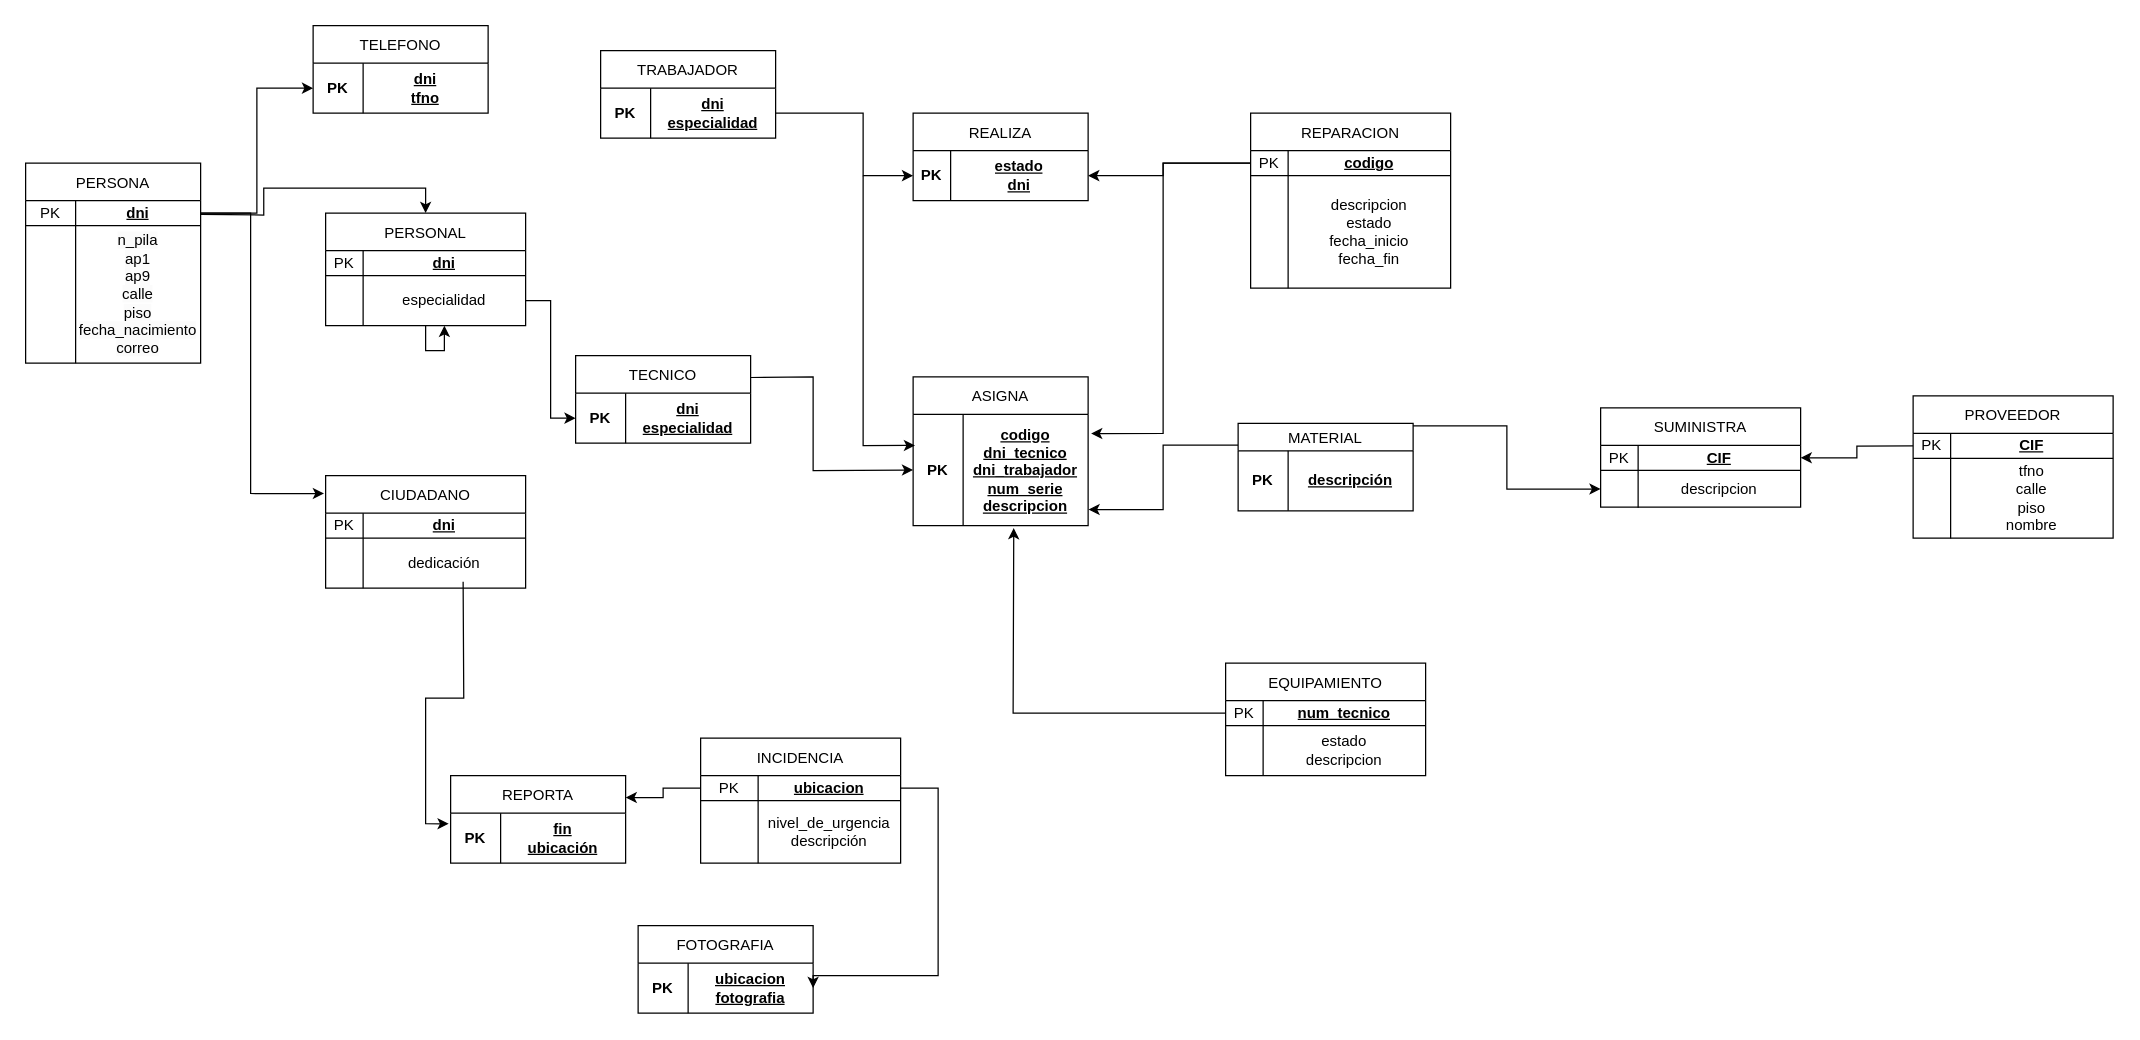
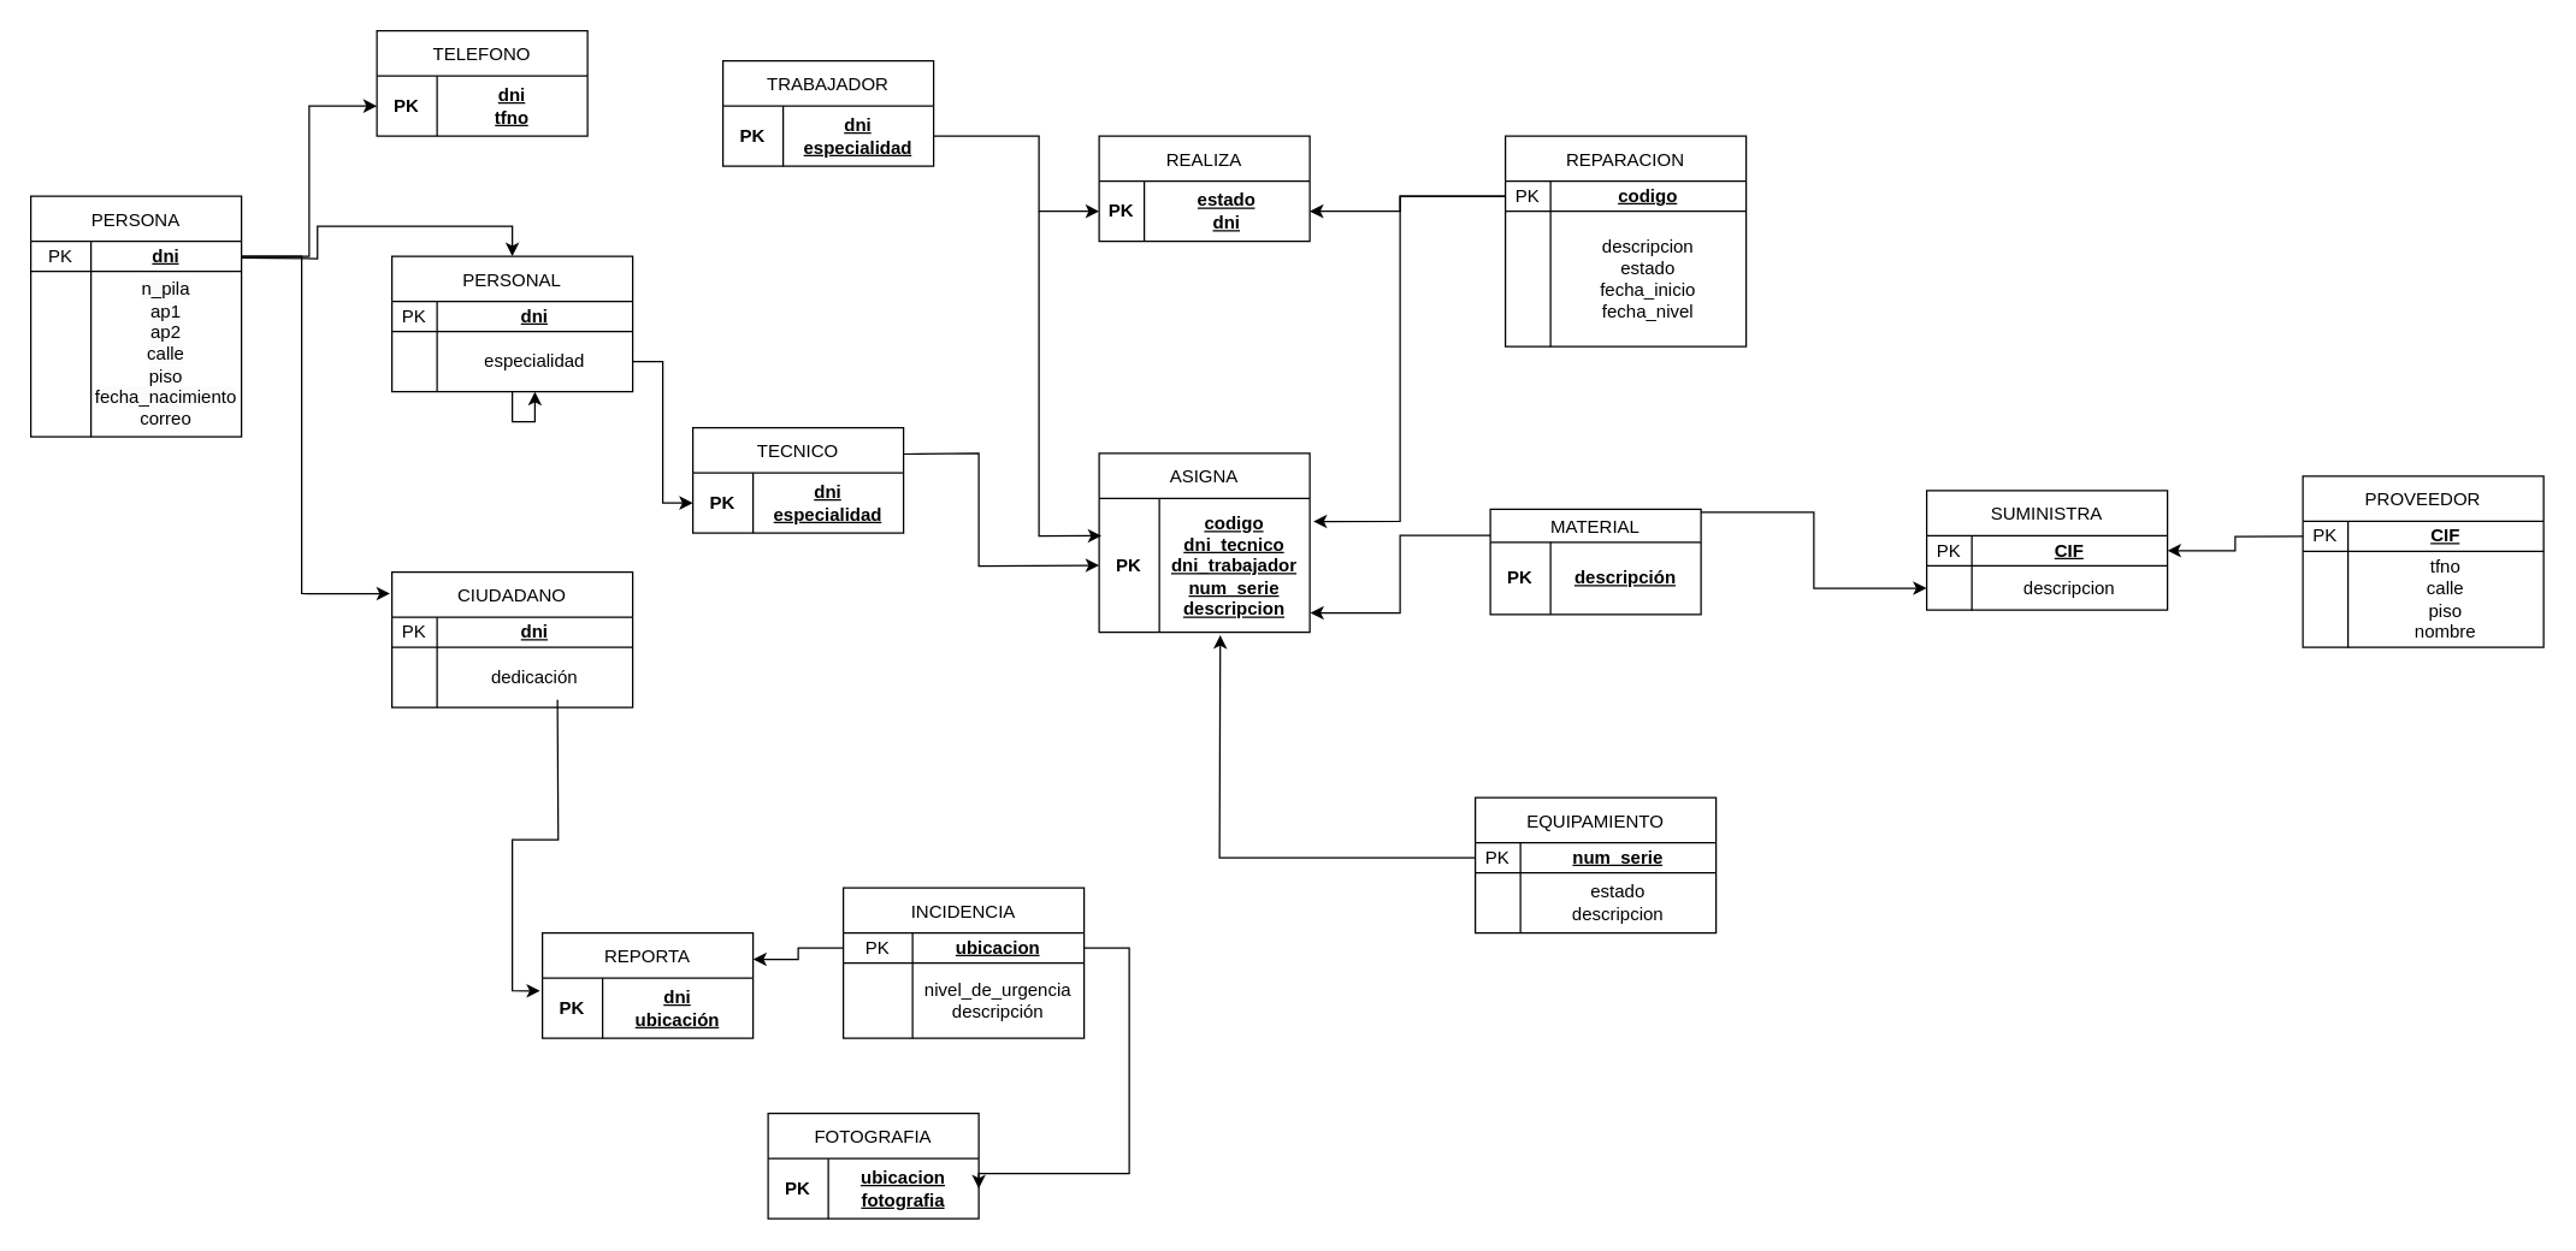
- <mxCell id="38" value="descripcion&lt;br&gt;estado&lt;br&gt;fecha_inicio&lt;br&gt;fecha_fin&lt;br&gt;" style="shape=partialRectangle;html=1;whiteSpace=wrap;connectable=0;overflow=hidden;fillColor=none;top=0;left=0;bottom=0;right=0;pointerEvents=1;align=center;" parent="36" vertex="1"><mxGeometry x="30" width="130" height="90" as="geometry"><mxRectangle width="130" height="90" as="alternateBounds" /></mxGeometry></mxCell>
+ <mxCell id="38" value="descripcion&lt;br&gt;estado&lt;br&gt;fecha_inicio&lt;br&gt;fecha_nivel&lt;br&gt;" style="shape=partialRectangle;html=1;whiteSpace=wrap;connectable=0;overflow=hidden;fillColor=none;top=0;left=0;bottom=0;right=0;pointerEvents=1;align=center;" parent="36" vertex="1"><mxGeometry x="30" width="130" height="90" as="geometry"><mxRectangle width="130" height="90" as="alternateBounds" /></mxGeometry></mxCell>
- <mxCell id="8" value="&lt;span style=&quot;color: rgb(0, 0, 0); font-family: Helvetica; font-size: 12px; font-style: normal; font-variant-ligatures: normal; font-variant-caps: normal; font-weight: 400; letter-spacing: normal; orphans: 2; text-indent: 0px; text-transform: none; widows: 2; word-spacing: 0px; -webkit-text-stroke-width: 0px; background-color: rgb(251, 251, 251); text-decoration-thickness: initial; text-decoration-style: initial; text-decoration-color: initial; float: none; display: inline !important;&quot;&gt;n_pila&lt;/span&gt;&lt;br style=&quot;border-color: var(--border-color); color: rgb(0, 0, 0); font-family: Helvetica; font-size: 12px; font-style: normal; font-variant-ligatures: normal; font-variant-caps: normal; font-weight: 400; letter-spacing: normal; orphans: 2; text-indent: 0px; text-transform: none; widows: 2; word-spacing: 0px; -webkit-text-stroke-width: 0px; background-color: rgb(251, 251, 251); text-decoration-thickness: initial; text-decoration-style: initial; text-decoration-color: initial;&quot;&gt;&lt;span style=&quot;color: rgb(0, 0, 0); font-family: Helvetica; font-size: 12px; font-style: normal; font-variant-ligatures: normal; font-variant-caps: normal; font-weight: 400; letter-spacing: normal; orphans: 2; text-indent: 0px; text-transform: none; widows: 2; word-spacing: 0px; -webkit-text-stroke-width: 0px; background-color: rgb(251, 251, 251); text-decoration-thickness: initial; text-decoration-style: initial; text-decoration-color: initial; float: none; display: inline !important;&quot;&gt;ap1&lt;/span&gt;&lt;br style=&quot;border-color: var(--border-color); color: rgb(0, 0, 0); font-family: Helvetica; font-size: 12px; font-style: normal; font-variant-ligatures: normal; font-variant-caps: normal; font-weight: 400; letter-spacing: normal; orphans: 2; text-indent: 0px; text-transform: none; widows: 2; word-spacing: 0px; -webkit-text-stroke-width: 0px; background-color: rgb(251, 251, 251); text-decoration-thickness: initial; text-decoration-style: initial; text-decoration-color: initial;&quot;&gt;&lt;span style=&quot;color: rgb(0, 0, 0); font-family: Helvetica; font-size: 12px; font-style: normal; font-variant-ligatures: normal; font-variant-caps: normal; font-weight: 400; letter-spacing: normal; orphans: 2; text-indent: 0px; text-transform: none; widows: 2; word-spacing: 0px; -webkit-text-stroke-width: 0px; background-color: rgb(251, 251, 251); text-decoration-thickness: initial; text-decoration-style: initial; text-decoration-color: initial; float: none; display: inline !important;&quot;&gt;ap9&lt;/span&gt;&lt;br style=&quot;border-color: var(--border-color); color: rgb(0, 0, 0); font-family: Helvetica; font-size: 12px; font-style: normal; font-variant-ligatures: normal; font-variant-caps: normal; font-weight: 400; letter-spacing: normal; orphans: 2; text-indent: 0px; text-transform: none; widows: 2; word-spacing: 0px; -webkit-text-stroke-width: 0px; background-color: rgb(251, 251, 251); text-decoration-thickness: initial; text-decoration-style: initial; text-decoration-color: initial;&quot;&gt;&lt;span style=&quot;color: rgb(0, 0, 0); font-family: Helvetica; font-size: 12px; font-style: normal; font-variant-ligatures: normal; font-variant-caps: normal; font-weight: 400; letter-spacing: normal; orphans: 2; text-indent: 0px; text-transform: none; widows: 2; word-spacing: 0px; -webkit-text-stroke-width: 0px; background-color: rgb(251, 251, 251); text-decoration-thickness: initial; text-decoration-style: initial; text-decoration-color: initial; float: none; display: inline !important;&quot;&gt;calle&lt;/span&gt;&lt;br style=&quot;border-color: var(--border-color); color: rgb(0, 0, 0); font-family: Helvetica; font-size: 12px; font-style: normal; font-variant-ligatures: normal; font-variant-caps: normal; font-weight: 400; letter-spacing: normal; orphans: 2; text-indent: 0px; text-transform: none; widows: 2; word-spacing: 0px; -webkit-text-stroke-width: 0px; background-color: rgb(251, 251, 251); text-decoration-thickness: initial; text-decoration-style: initial; text-decoration-color: initial;&quot;&gt;&lt;span style=&quot;color: rgb(0, 0, 0); font-family: Helvetica; font-size: 12px; font-style: normal; font-variant-ligatures: normal; font-variant-caps: normal; font-weight: 400; letter-spacing: normal; orphans: 2; text-indent: 0px; text-transform: none; widows: 2; word-spacing: 0px; -webkit-text-stroke-width: 0px; background-color: rgb(251, 251, 251); text-decoration-thickness: initial; text-decoration-style: initial; text-decoration-color: initial; float: none; display: inline !important;&quot;&gt;piso&lt;/span&gt;&lt;br style=&quot;border-color: var(--border-color); color: rgb(0, 0, 0); font-family: Helvetica; font-size: 12px; font-style: normal; font-variant-ligatures: normal; font-variant-caps: normal; font-weight: 400; letter-spacing: normal; orphans: 2; text-indent: 0px; text-transform: none; widows: 2; word-spacing: 0px; -webkit-text-stroke-width: 0px; background-color: rgb(251, 251, 251); text-decoration-thickness: initial; text-decoration-style: initial; text-decoration-color: initial;&quot;&gt;&lt;span style=&quot;color: rgb(0, 0, 0); font-family: Helvetica; font-size: 12px; font-style: normal; font-variant-ligatures: normal; font-variant-caps: normal; font-weight: 400; letter-spacing: normal; orphans: 2; text-indent: 0px; text-transform: none; widows: 2; word-spacing: 0px; -webkit-text-stroke-width: 0px; background-color: rgb(251, 251, 251); text-decoration-thickness: initial; text-decoration-style: initial; text-decoration-color: initial; float: none; display: inline !important;&quot;&gt;fecha_nacimiento&lt;/span&gt;&lt;br style=&quot;border-color: var(--border-color); color: rgb(0, 0, 0); font-family: Helvetica; font-size: 12px; font-style: normal; font-variant-ligatures: normal; font-variant-caps: normal; font-weight: 400; letter-spacing: normal; orphans: 2; text-indent: 0px; text-transform: none; widows: 2; word-spacing: 0px; -webkit-text-stroke-width: 0px; background-color: rgb(251, 251, 251); text-decoration-thickness: initial; text-decoration-style: initial; text-decoration-color: initial;&quot;&gt;&lt;span style=&quot;color: rgb(0, 0, 0); font-family: Helvetica; font-size: 12px; font-style: normal; font-variant-ligatures: normal; font-variant-caps: normal; font-weight: 400; letter-spacing: normal; orphans: 2; text-indent: 0px; text-transform: none; widows: 2; word-spacing: 0px; -webkit-text-stroke-width: 0px; background-color: rgb(251, 251, 251); text-decoration-thickness: initial; text-decoration-style: initial; text-decoration-color: initial; float: none; display: inline !important;&quot;&gt;correo&lt;/span&gt;" style="shape=partialRectangle;html=1;whiteSpace=wrap;connectable=0;overflow=hidden;fillColor=none;top=0;left=0;bottom=0;right=0;pointerEvents=1;align=center;" parent="6" vertex="1"><mxGeometry x="40" width="100" height="110" as="geometry"><mxRectangle width="100" height="110" as="alternateBounds" /></mxGeometry></mxCell>
+ <mxCell id="8" value="&lt;span style=&quot;color: rgb(0, 0, 0); font-family: Helvetica; font-size: 12px; font-style: normal; font-variant-ligatures: normal; font-variant-caps: normal; font-weight: 400; letter-spacing: normal; orphans: 2; text-indent: 0px; text-transform: none; widows: 2; word-spacing: 0px; -webkit-text-stroke-width: 0px; background-color: rgb(251, 251, 251); text-decoration-thickness: initial; text-decoration-style: initial; text-decoration-color: initial; float: none; display: inline !important;&quot;&gt;n_pila&lt;/span&gt;&lt;br style=&quot;border-color: var(--border-color); color: rgb(0, 0, 0); font-family: Helvetica; font-size: 12px; font-style: normal; font-variant-ligatures: normal; font-variant-caps: normal; font-weight: 400; letter-spacing: normal; orphans: 2; text-indent: 0px; text-transform: none; widows: 2; word-spacing: 0px; -webkit-text-stroke-width: 0px; background-color: rgb(251, 251, 251); text-decoration-thickness: initial; text-decoration-style: initial; text-decoration-color: initial;&quot;&gt;&lt;span style=&quot;color: rgb(0, 0, 0); font-family: Helvetica; font-size: 12px; font-style: normal; font-variant-ligatures: normal; font-variant-caps: normal; font-weight: 400; letter-spacing: normal; orphans: 2; text-indent: 0px; text-transform: none; widows: 2; word-spacing: 0px; -webkit-text-stroke-width: 0px; background-color: rgb(251, 251, 251); text-decoration-thickness: initial; text-decoration-style: initial; text-decoration-color: initial; float: none; display: inline !important;&quot;&gt;ap1&lt;/span&gt;&lt;br style=&quot;border-color: var(--border-color); color: rgb(0, 0, 0); font-family: Helvetica; font-size: 12px; font-style: normal; font-variant-ligatures: normal; font-variant-caps: normal; font-weight: 400; letter-spacing: normal; orphans: 2; text-indent: 0px; text-transform: none; widows: 2; word-spacing: 0px; -webkit-text-stroke-width: 0px; background-color: rgb(251, 251, 251); text-decoration-thickness: initial; text-decoration-style: initial; text-decoration-color: initial;&quot;&gt;&lt;span style=&quot;color: rgb(0, 0, 0); font-family: Helvetica; font-size: 12px; font-style: normal; font-variant-ligatures: normal; font-variant-caps: normal; font-weight: 400; letter-spacing: normal; orphans: 2; text-indent: 0px; text-transform: none; widows: 2; word-spacing: 0px; -webkit-text-stroke-width: 0px; background-color: rgb(251, 251, 251); text-decoration-thickness: initial; text-decoration-style: initial; text-decoration-color: initial; float: none; display: inline !important;&quot;&gt;ap2&lt;/span&gt;&lt;br style=&quot;border-color: var(--border-color); color: rgb(0, 0, 0); font-family: Helvetica; font-size: 12px; font-style: normal; font-variant-ligatures: normal; font-variant-caps: normal; font-weight: 400; letter-spacing: normal; orphans: 2; text-indent: 0px; text-transform: none; widows: 2; word-spacing: 0px; -webkit-text-stroke-width: 0px; background-color: rgb(251, 251, 251); text-decoration-thickness: initial; text-decoration-style: initial; text-decoration-color: initial;&quot;&gt;&lt;span style=&quot;color: rgb(0, 0, 0); font-family: Helvetica; font-size: 12px; font-style: normal; font-variant-ligatures: normal; font-variant-caps: normal; font-weight: 400; letter-spacing: normal; orphans: 2; text-indent: 0px; text-transform: none; widows: 2; word-spacing: 0px; -webkit-text-stroke-width: 0px; background-color: rgb(251, 251, 251); text-decoration-thickness: initial; text-decoration-style: initial; text-decoration-color: initial; float: none; display: inline !important;&quot;&gt;calle&lt;/span&gt;&lt;br style=&quot;border-color: var(--border-color); color: rgb(0, 0, 0); font-family: Helvetica; font-size: 12px; font-style: normal; font-variant-ligatures: normal; font-variant-caps: normal; font-weight: 400; letter-spacing: normal; orphans: 2; text-indent: 0px; text-transform: none; widows: 2; word-spacing: 0px; -webkit-text-stroke-width: 0px; background-color: rgb(251, 251, 251); text-decoration-thickness: initial; text-decoration-style: initial; text-decoration-color: initial;&quot;&gt;&lt;span style=&quot;color: rgb(0, 0, 0); font-family: Helvetica; font-size: 12px; font-style: normal; font-variant-ligatures: normal; font-variant-caps: normal; font-weight: 400; letter-spacing: normal; orphans: 2; text-indent: 0px; text-transform: none; widows: 2; word-spacing: 0px; -webkit-text-stroke-width: 0px; background-color: rgb(251, 251, 251); text-decoration-thickness: initial; text-decoration-style: initial; text-decoration-color: initial; float: none; display: inline !important;&quot;&gt;piso&lt;/span&gt;&lt;br style=&quot;border-color: var(--border-color); color: rgb(0, 0, 0); font-family: Helvetica; font-size: 12px; font-style: normal; font-variant-ligatures: normal; font-variant-caps: normal; font-weight: 400; letter-spacing: normal; orphans: 2; text-indent: 0px; text-transform: none; widows: 2; word-spacing: 0px; -webkit-text-stroke-width: 0px; background-color: rgb(251, 251, 251); text-decoration-thickness: initial; text-decoration-style: initial; text-decoration-color: initial;&quot;&gt;&lt;span style=&quot;color: rgb(0, 0, 0); font-family: Helvetica; font-size: 12px; font-style: normal; font-variant-ligatures: normal; font-variant-caps: normal; font-weight: 400; letter-spacing: normal; orphans: 2; text-indent: 0px; text-transform: none; widows: 2; word-spacing: 0px; -webkit-text-stroke-width: 0px; background-color: rgb(251, 251, 251); text-decoration-thickness: initial; text-decoration-style: initial; text-decoration-color: initial; float: none; display: inline !important;&quot;&gt;fecha_nacimiento&lt;/span&gt;&lt;br style=&quot;border-color: var(--border-color); color: rgb(0, 0, 0); font-family: Helvetica; font-size: 12px; font-style: normal; font-variant-ligatures: normal; font-variant-caps: normal; font-weight: 400; letter-spacing: normal; orphans: 2; text-indent: 0px; text-transform: none; widows: 2; word-spacing: 0px; -webkit-text-stroke-width: 0px; background-color: rgb(251, 251, 251); text-decoration-thickness: initial; text-decoration-style: initial; text-decoration-color: initial;&quot;&gt;&lt;span style=&quot;color: rgb(0, 0, 0); font-family: Helvetica; font-size: 12px; font-style: normal; font-variant-ligatures: normal; font-variant-caps: normal; font-weight: 400; letter-spacing: normal; orphans: 2; text-indent: 0px; text-transform: none; widows: 2; word-spacing: 0px; -webkit-text-stroke-width: 0px; background-color: rgb(251, 251, 251); text-decoration-thickness: initial; text-decoration-style: initial; text-decoration-color: initial; float: none; display: inline !important;&quot;&gt;correo&lt;/span&gt;" style="shape=partialRectangle;html=1;whiteSpace=wrap;connectable=0;overflow=hidden;fillColor=none;top=0;left=0;bottom=0;right=0;pointerEvents=1;align=center;" parent="6" vertex="1"><mxGeometry x="40" width="100" height="110" as="geometry"><mxRectangle width="100" height="110" as="alternateBounds" /></mxGeometry></mxCell>
- <mxCell id="28" value="&lt;b&gt;&lt;u&gt;num_tecnico&lt;/u&gt;&lt;/b&gt;" style="shape=partialRectangle;html=1;whiteSpace=wrap;connectable=0;overflow=hidden;fillColor=none;top=0;left=0;bottom=0;right=0;pointerEvents=1;align=center;" parent="26" vertex="1"><mxGeometry x="30" width="130" height="20" as="geometry"><mxRectangle width="130" height="20" as="alternateBounds" /></mxGeometry></mxCell>
+ <mxCell id="28" value="&lt;b&gt;&lt;u&gt;num_serie&lt;/u&gt;&lt;/b&gt;" style="shape=partialRectangle;html=1;whiteSpace=wrap;connectable=0;overflow=hidden;fillColor=none;top=0;left=0;bottom=0;right=0;pointerEvents=1;align=center;" parent="26" vertex="1"><mxGeometry x="30" width="130" height="20" as="geometry"><mxRectangle width="130" height="20" as="alternateBounds" /></mxGeometry></mxCell>
- <mxCell id="105" value="&lt;u style=&quot;&quot;&gt;fin&lt;br&gt;ubicación&lt;/u&gt;" style="shape=partialRectangle;html=1;whiteSpace=wrap;connectable=0;overflow=hidden;fillColor=none;top=0;left=0;bottom=0;right=0;pointerEvents=1;align=center;fontStyle=1" parent="103" vertex="1"><mxGeometry x="40" width="100" height="40" as="geometry"><mxRectangle width="100" height="40" as="alternateBounds" /></mxGeometry></mxCell>
+ <mxCell id="105" value="&lt;u style=&quot;&quot;&gt;dni&lt;br&gt;ubicación&lt;/u&gt;" style="shape=partialRectangle;html=1;whiteSpace=wrap;connectable=0;overflow=hidden;fillColor=none;top=0;left=0;bottom=0;right=0;pointerEvents=1;align=center;fontStyle=1" parent="103" vertex="1"><mxGeometry x="40" width="100" height="40" as="geometry"><mxRectangle width="100" height="40" as="alternateBounds" /></mxGeometry></mxCell>
